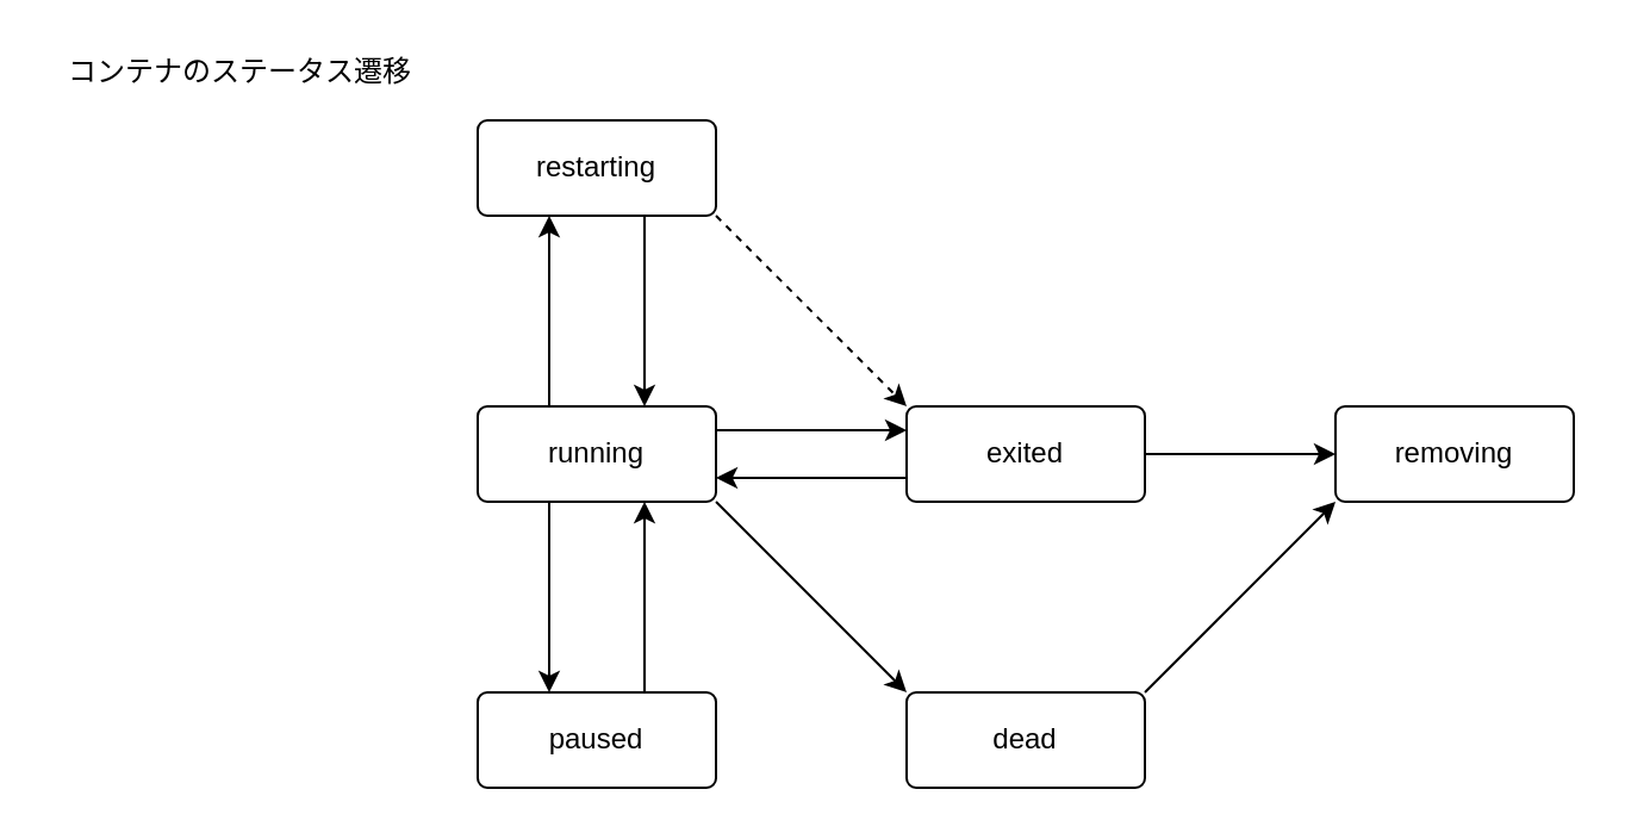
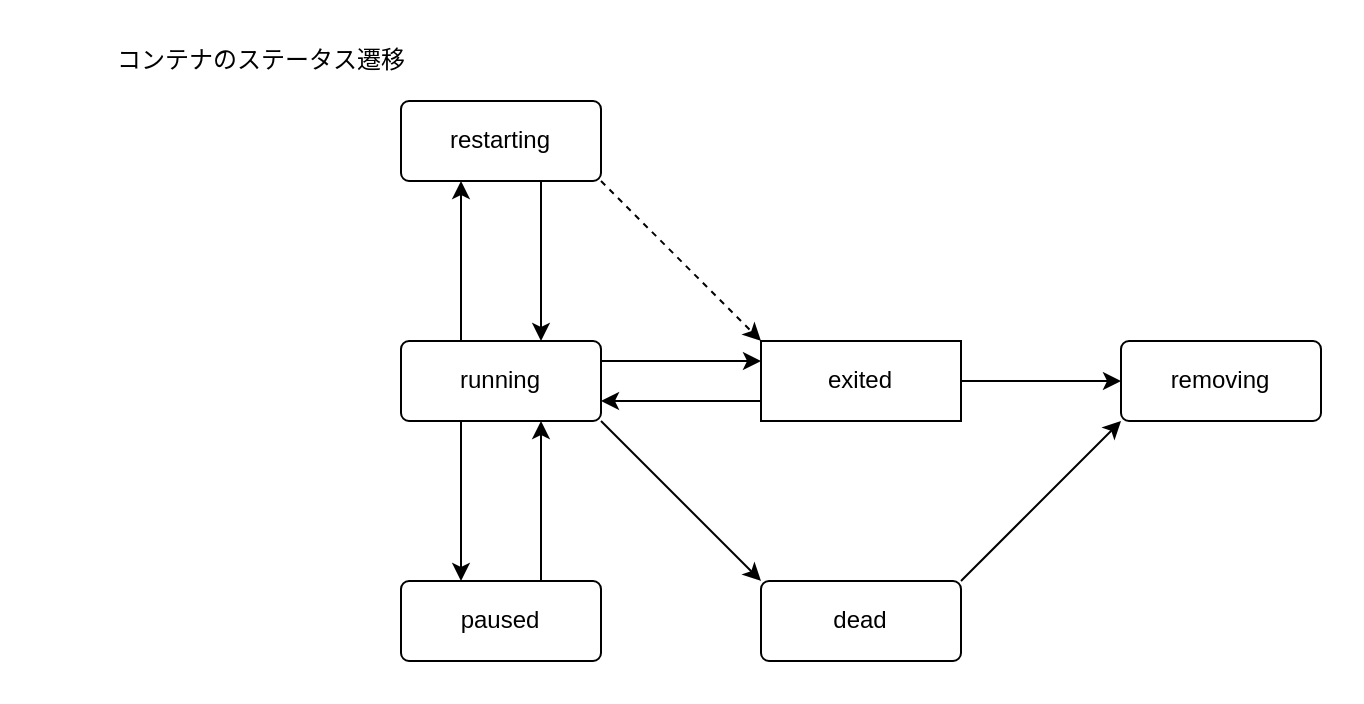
- <mxCell id="18" value="コンテナのステータス遷移" style="text;html=1;align=center;verticalAlign=middle;resizable=0;points=[];autosize=1;" vertex="1" parent="1"><mxGeometry x="20" y="20" width="160" height="20" as="geometry" /></mxCell>
+ <mxCell id="18" value="コンテナのステータス遷移" style="text;html=1;align=center;verticalAlign=middle;resizable=0;points=[];autosize=1;" vertex="1" parent="1"><mxGeometry x="50" y="20" width="160" height="20" as="geometry" /></mxCell>
- <mxCell id="8" value="exited" style="rounded=1;arcSize=10;whiteSpace=wrap;html=1;align=center;" vertex="1" parent="1"><mxGeometry x="380" y="170" width="100" height="40" as="geometry" /></mxCell>
+ <mxCell id="8" value="exited" style="arcSize=10;whiteSpace=wrap;html=1;align=center;rounded=0;" vertex="1" parent="1"><mxGeometry x="380" y="170" width="100" height="40" as="geometry" /></mxCell>
